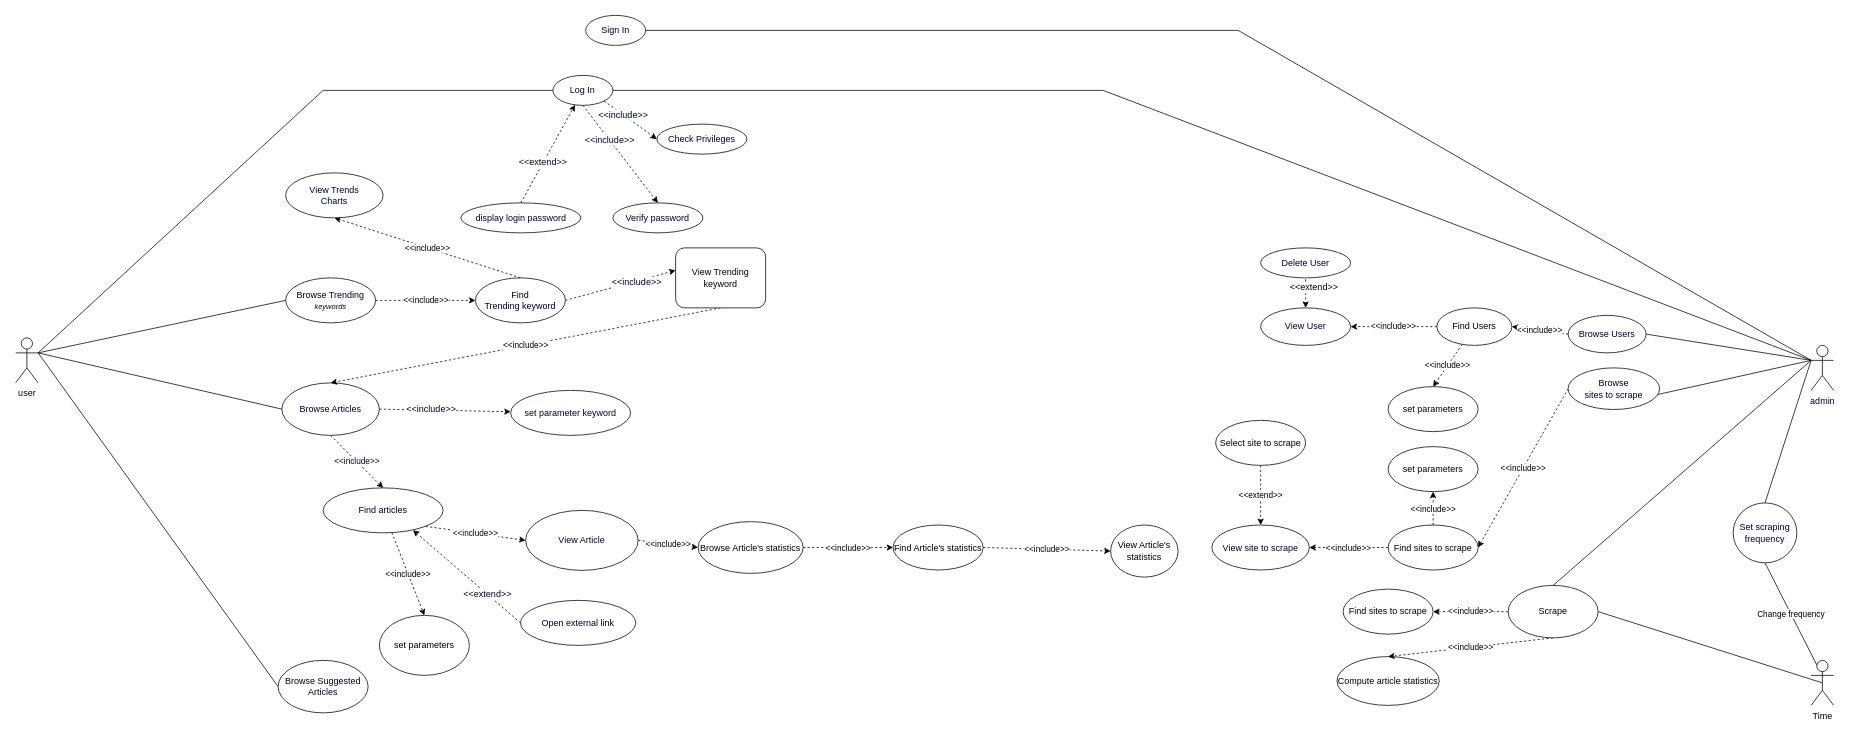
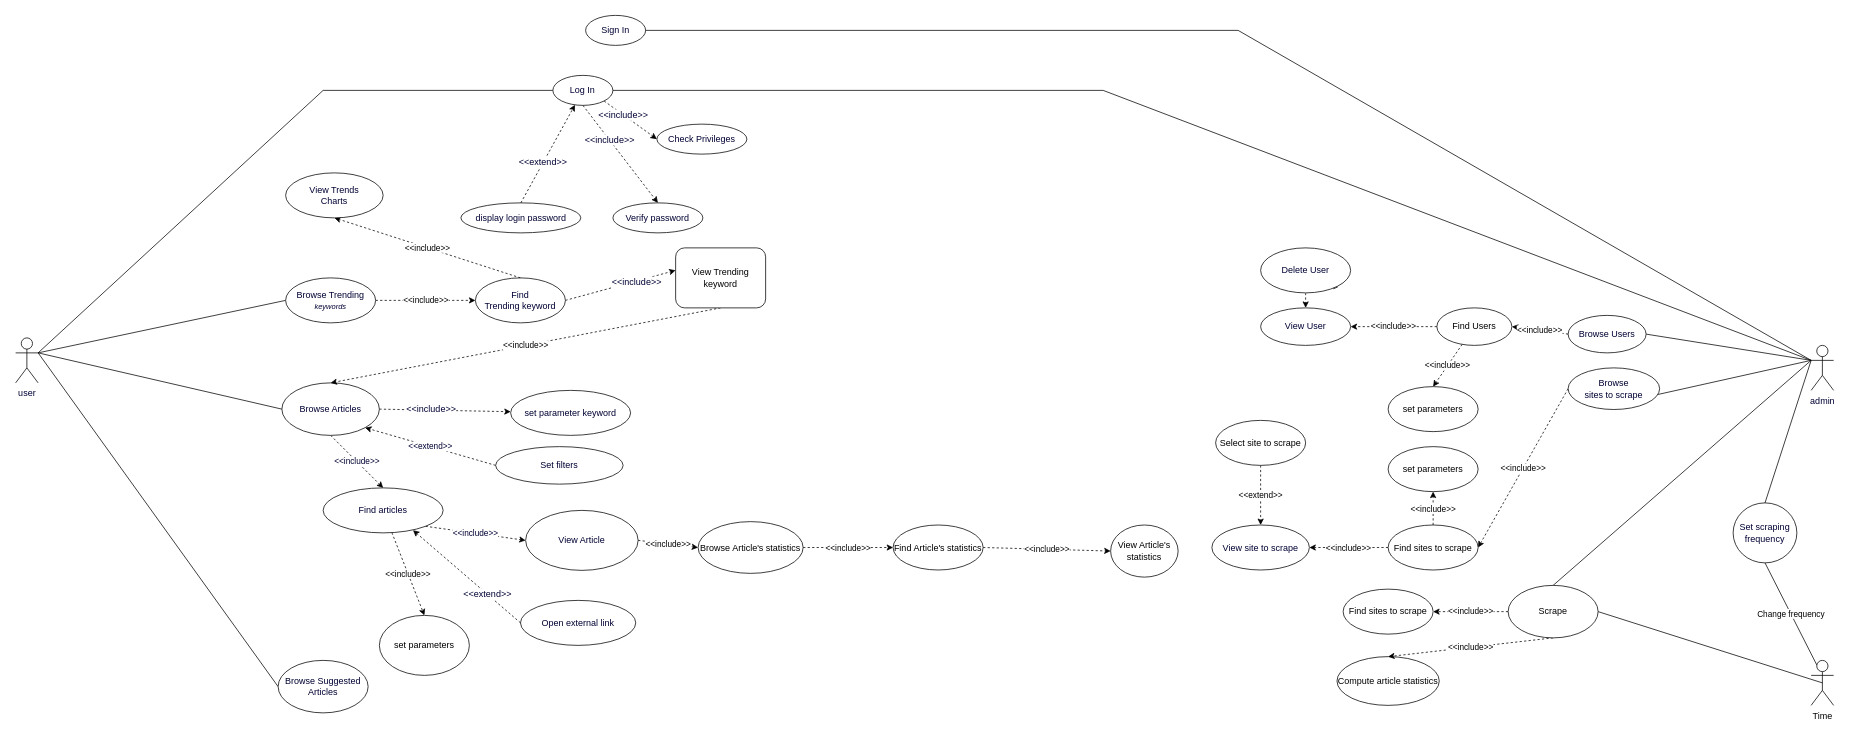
- <mxCell id="45" value="Delete User" style="ellipse;whiteSpace=wrap;html=1;fontColor=#000033;" parent="1" vertex="1"><mxGeometry x="1680" y="330" width="120" height="40" as="geometry" /></mxCell>
+ <mxCell id="45" value="Delete User" style="ellipse;whiteSpace=wrap;html=1;fontColor=#000033;" parent="1" vertex="1"><mxGeometry x="1680" y="330" width="120" height="60" as="geometry" /></mxCell>
+ <mxCell id="25" value="&amp;lt;&amp;lt;extend&amp;gt;&amp;gt;" style="edgeStyle=none;rounded=0;orthogonalLoop=1;jettySize=auto;html=1;exitX=0;exitY=0.5;exitDx=0;exitDy=0;startArrow=none;startFill=0;endArrow=classic;endFill=1;dashed=1;fontColor=#000033;entryX=1;entryY=1;entryDx=0;entryDy=0;" parent="1" source="26" target="23" edge="1"><mxGeometry relative="1" as="geometry"><mxPoint x="680" y="641" as="sourcePoint" /><mxPoint x="511.235" y="573.494" as="targetPoint" /></mxGeometry></mxCell>
+ <mxCell id="26" value="Set filters" style="ellipse;whiteSpace=wrap;html=1;fontColor=#000033;" parent="1" vertex="1"><mxGeometry x="660" y="595" width="170" height="50" as="geometry" /></mxCell>
